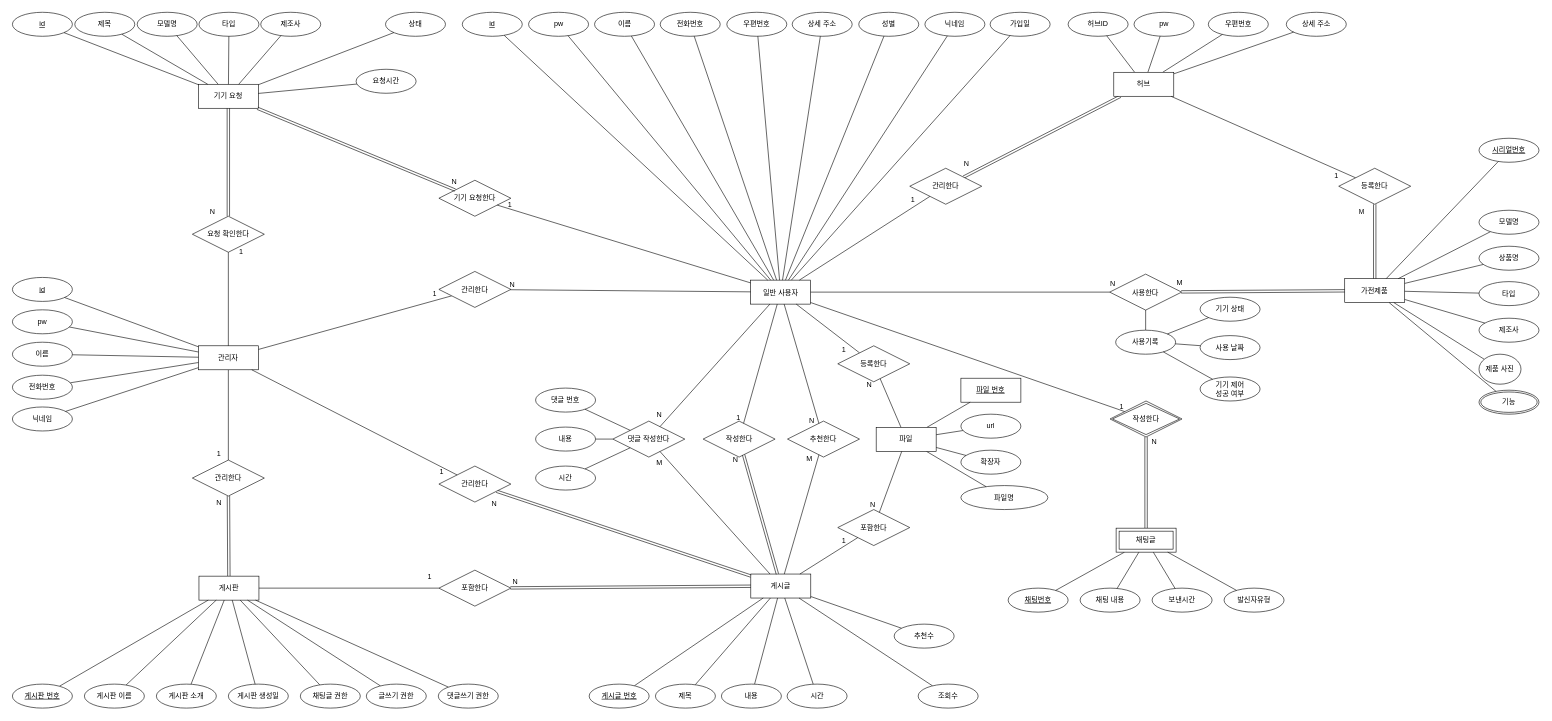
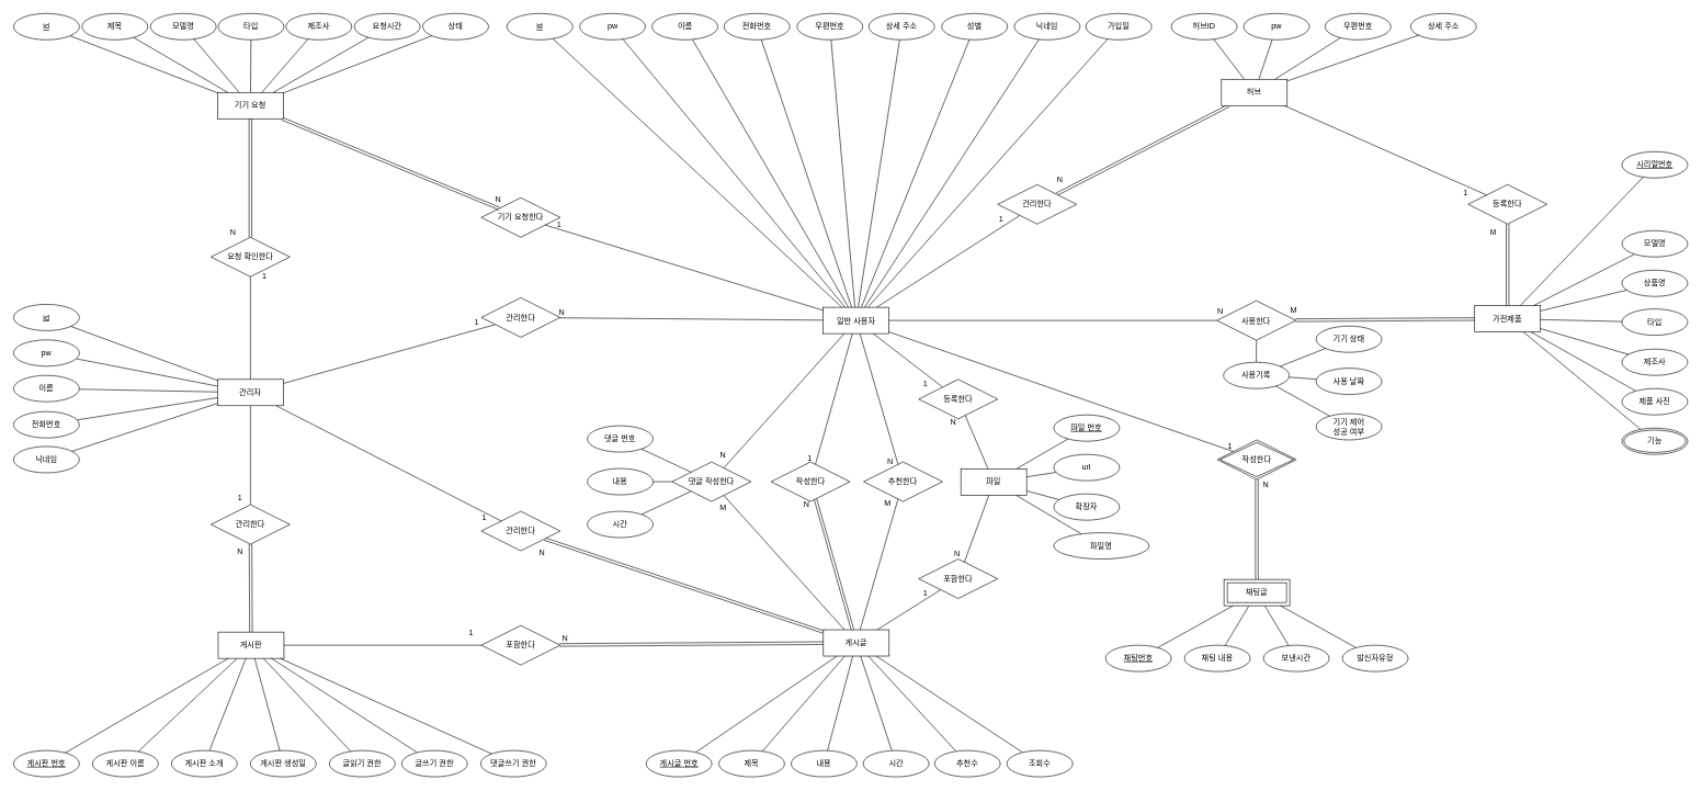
- <mxCell id="142" value="요청시간" style="ellipse;whiteSpace=wrap;html=1;align=center;" parent="1" vertex="1"><mxGeometry x="593" y="115" width="100" height="40" as="geometry" /></mxCell>
+ <mxCell id="142" value="요청시간" style="ellipse;whiteSpace=wrap;html=1;align=center;" parent="1" vertex="1"><mxGeometry x="538" y="20" width="100" height="40" as="geometry" /></mxCell>
- <mxCell id="88" value="제품 사진" style="ellipse;whiteSpace=wrap;html=1;align=center;" parent="1" vertex="1"><mxGeometry x="2465" y="590" width="70" height="50" as="geometry" /></mxCell>
+ <mxCell id="88" value="제품 사진" style="ellipse;whiteSpace=wrap;html=1;align=center;" parent="1" vertex="1"><mxGeometry x="2465" y="590" width="100" height="40" as="geometry" /></mxCell>
- <mxCell id="58" value="&lt;u&gt;파일 번호&lt;/u&gt;" style="whiteSpace=wrap;html=1;align=center;rounded=0;" parent="1" vertex="1"><mxGeometry x="1601.26" y="630" width="100" height="40" as="geometry" /></mxCell>
+ <mxCell id="58" value="&lt;u&gt;파일 번호&lt;/u&gt;" style="ellipse;whiteSpace=wrap;html=1;align=center;" parent="1" vertex="1"><mxGeometry x="1601.26" y="630" width="100" height="40" as="geometry" /></mxCell>
- <mxCell id="95" value="추천수" style="ellipse;whiteSpace=wrap;html=1;align=center;" parent="1" vertex="1"><mxGeometry x="1490" y="1040" width="100" height="40" as="geometry" /></mxCell>
+ <mxCell id="95" value="추천수" style="ellipse;whiteSpace=wrap;html=1;align=center;" parent="1" vertex="1"><mxGeometry x="1420" y="1140" width="100" height="40" as="geometry" /></mxCell>
- <mxCell id="171" value="채팅글 권한" style="ellipse;whiteSpace=wrap;html=1;align=center;" parent="1" vertex="1"><mxGeometry x="500" y="1140" width="100" height="40" as="geometry" /></mxCell>
+ <mxCell id="171" value="글읽기 권한" style="ellipse;whiteSpace=wrap;html=1;align=center;" parent="1" vertex="1"><mxGeometry x="500" y="1140" width="100" height="40" as="geometry" /></mxCell>
